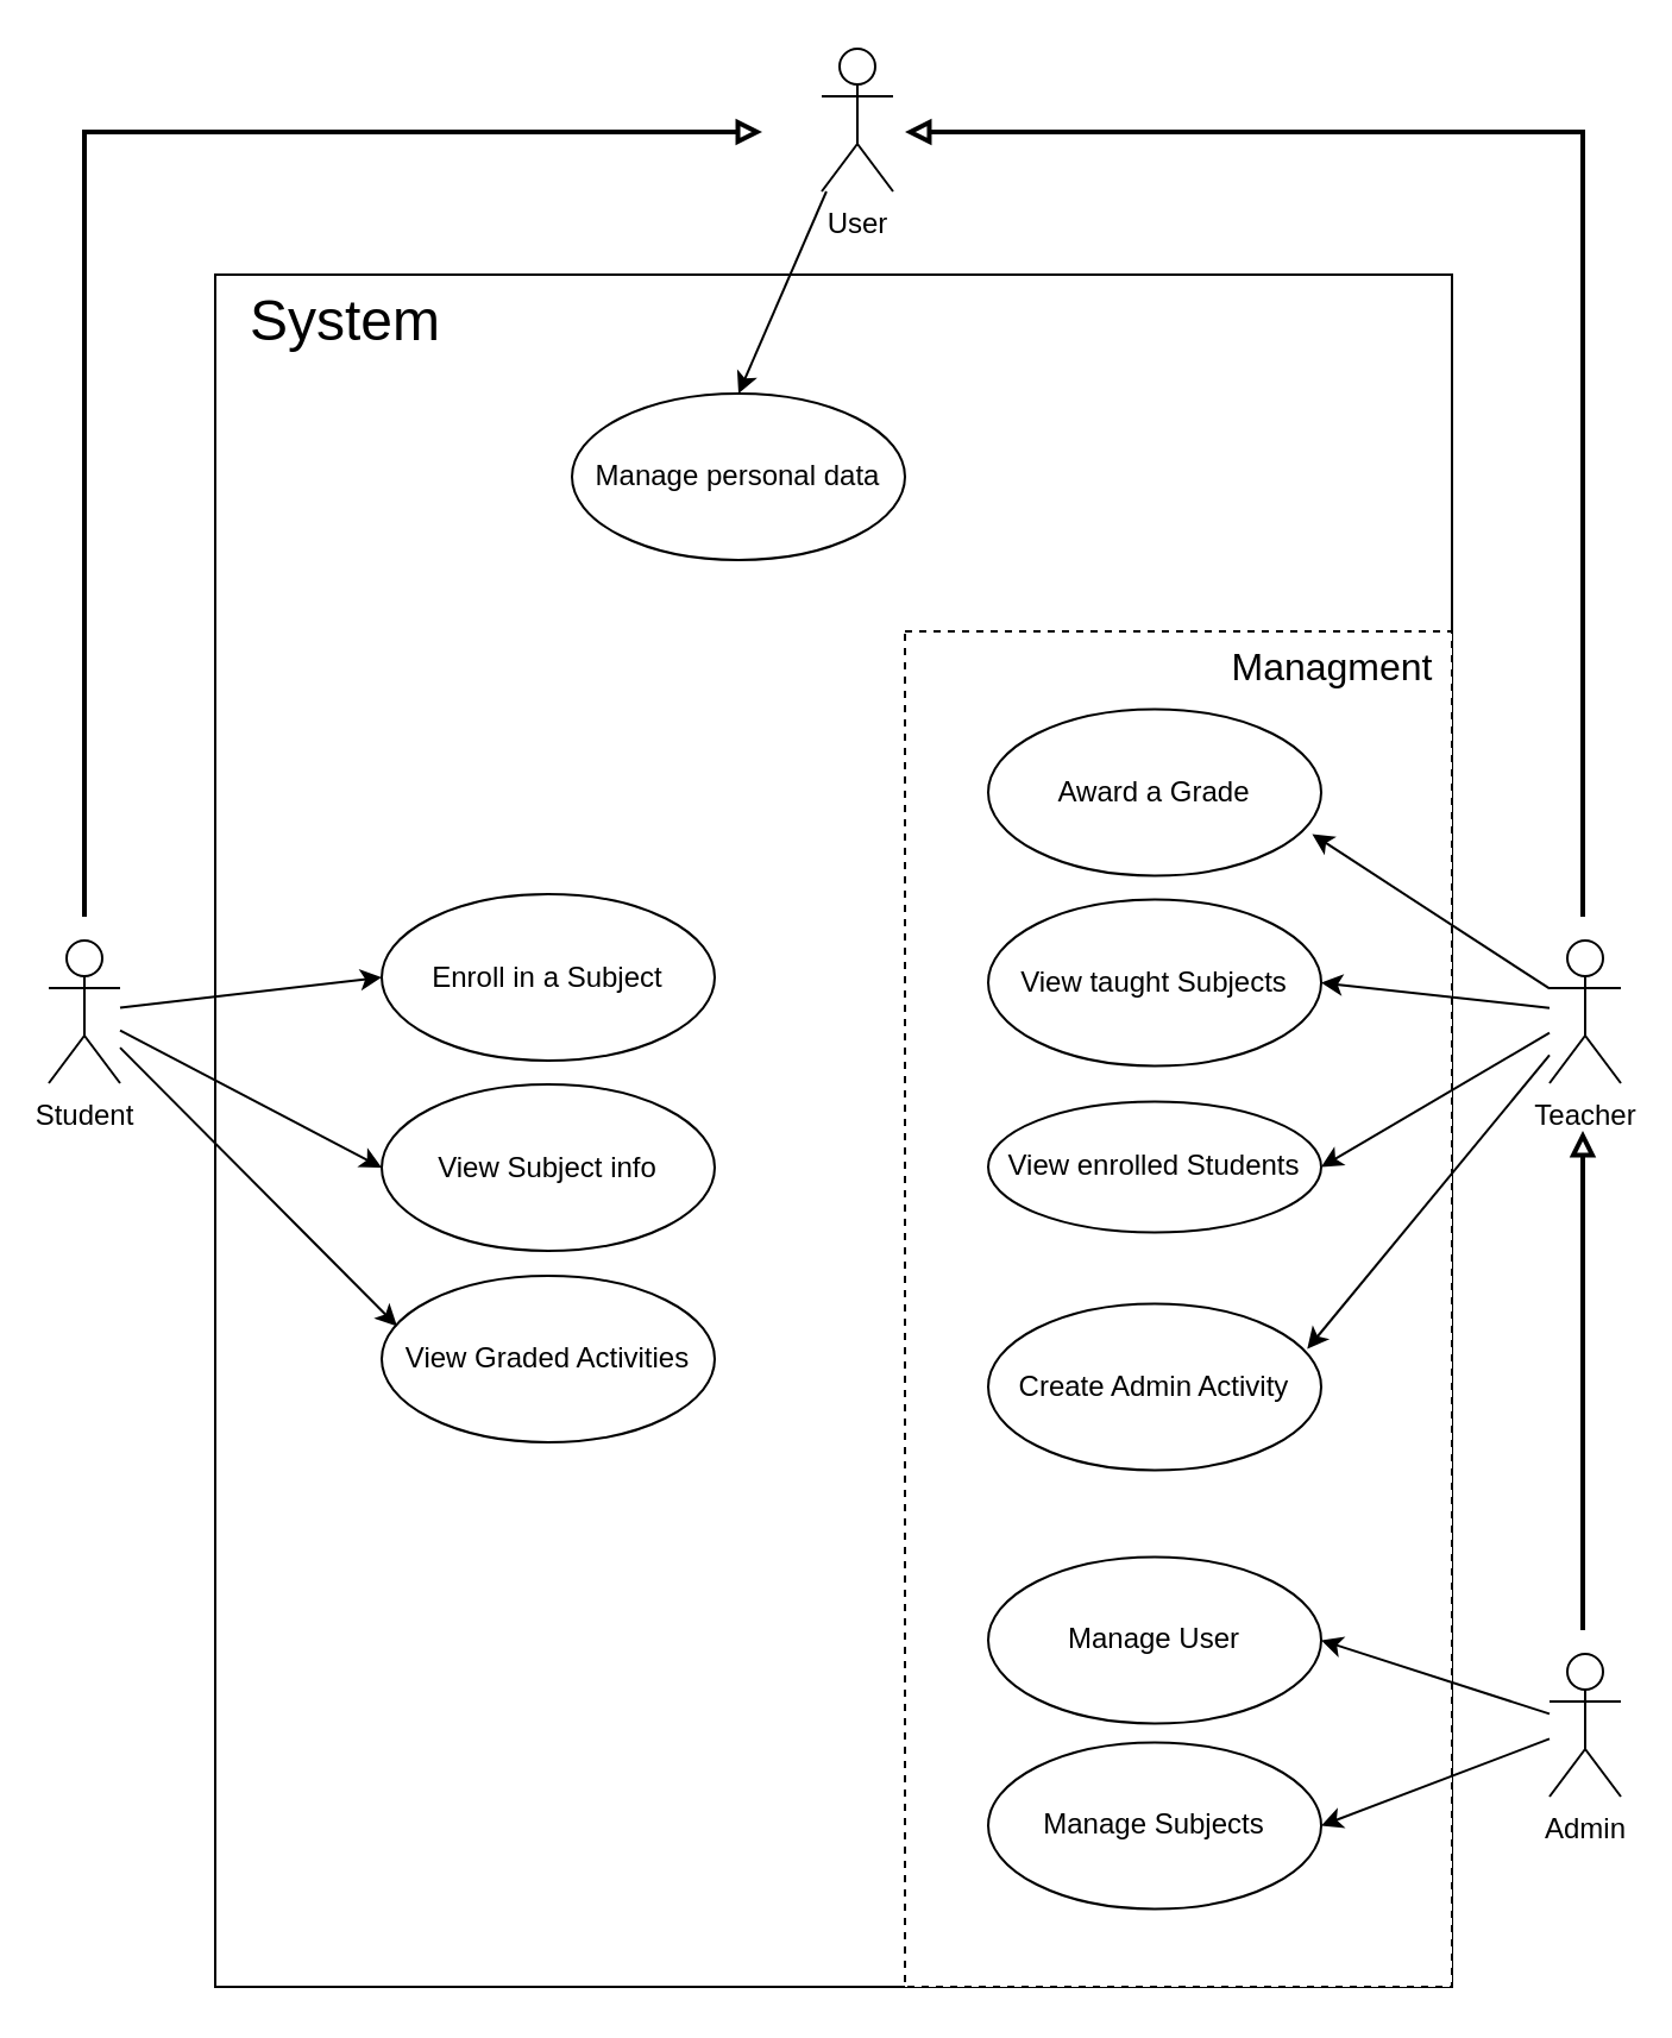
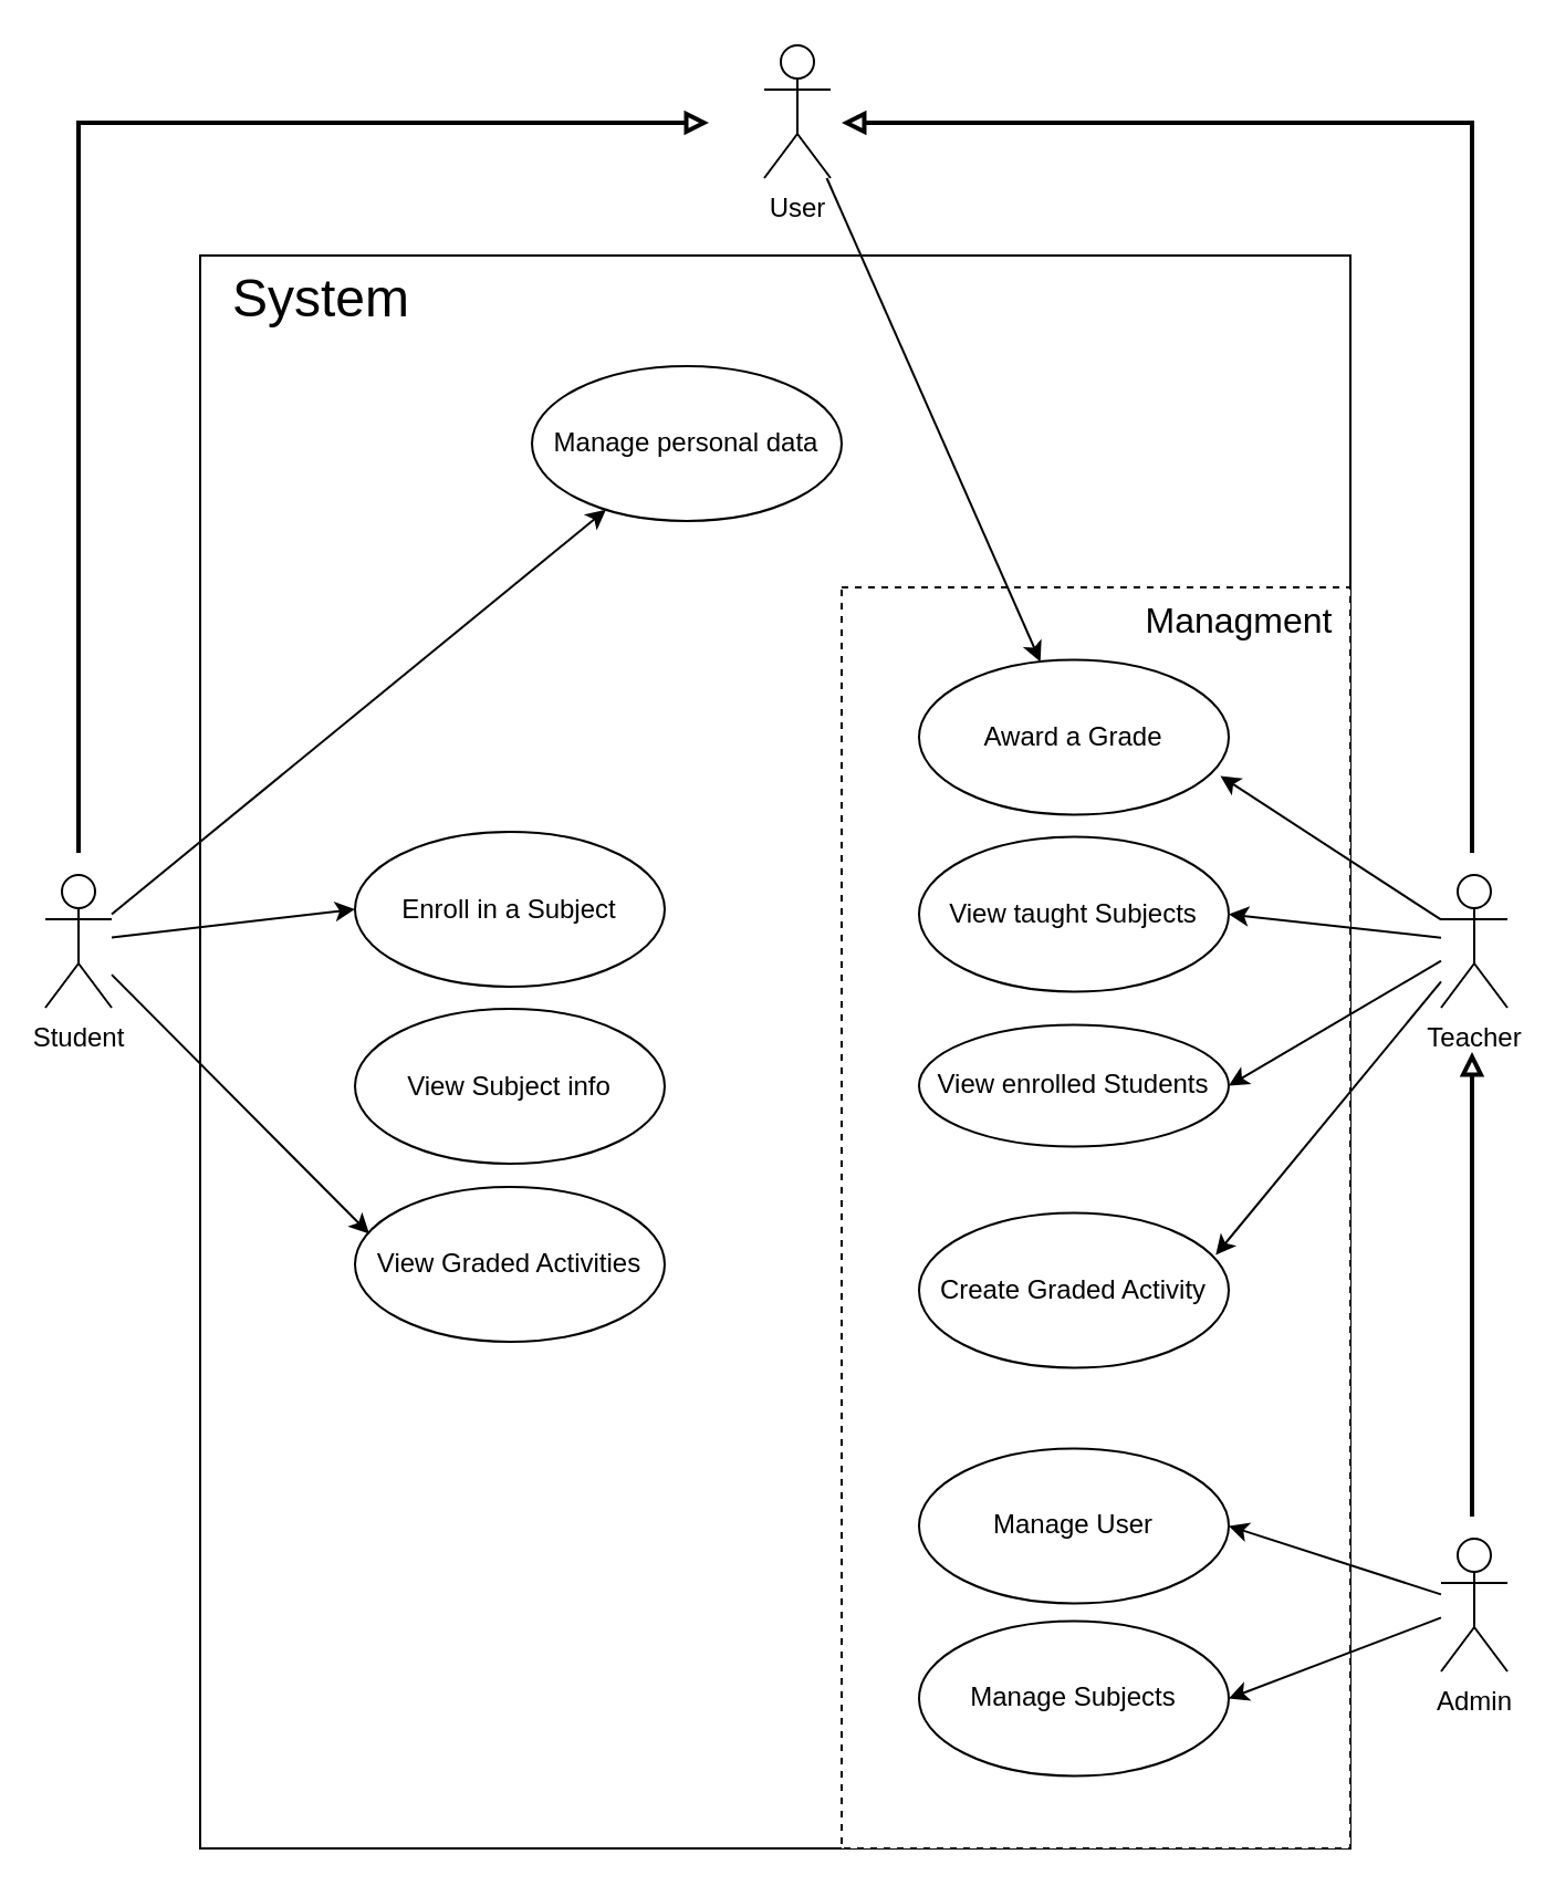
- <mxCell id="27" value="" style="endArrow=classic;html=1;rounded=0;entryX=0.5;entryY=0;entryDx=0;entryDy=0;" parent="1" source="25" target="26" edge="1"><mxGeometry width="50" height="50" relative="1" as="geometry"><mxPoint x="515" y="480" as="sourcePoint" /><mxPoint x="641" y="311" as="targetPoint" /></mxGeometry></mxCell>
+ <mxCell id="27" value="" style="endArrow=classic;html=1;rounded=0;" parent="1" source="25" target="6" edge="1"><mxGeometry width="50" height="50" relative="1" as="geometry"><mxPoint x="515" y="480" as="sourcePoint" /><mxPoint x="641" y="311" as="targetPoint" /></mxGeometry></mxCell>
- <mxCell id="21" value="" style="endArrow=classic;html=1;rounded=0;entryX=0;entryY=0.5;entryDx=0;entryDy=0;" parent="1" source="5" target="12" edge="1"><mxGeometry width="50" height="50" relative="1" as="geometry"><mxPoint x="60" y="395.5" as="sourcePoint" /><mxPoint x="180" y="399.5" as="targetPoint" /></mxGeometry></mxCell>
+ <mxCell id="21" value="" style="endArrow=classic;html=1;rounded=0;" parent="1" source="5" target="26" edge="1"><mxGeometry width="50" height="50" relative="1" as="geometry"><mxPoint x="60" y="395.5" as="sourcePoint" /><mxPoint x="180" y="399.5" as="targetPoint" /></mxGeometry></mxCell>
- <mxCell id="15" value="Create Admin Activity" style="ellipse;whiteSpace=wrap;html=1;" parent="1" vertex="1"><mxGeometry x="415" y="547.75" width="140" height="70" as="geometry" /></mxCell>
+ <mxCell id="15" value="Create Graded Activity" style="ellipse;whiteSpace=wrap;html=1;" parent="1" vertex="1"><mxGeometry x="415" y="547.75" width="140" height="70" as="geometry" /></mxCell>
